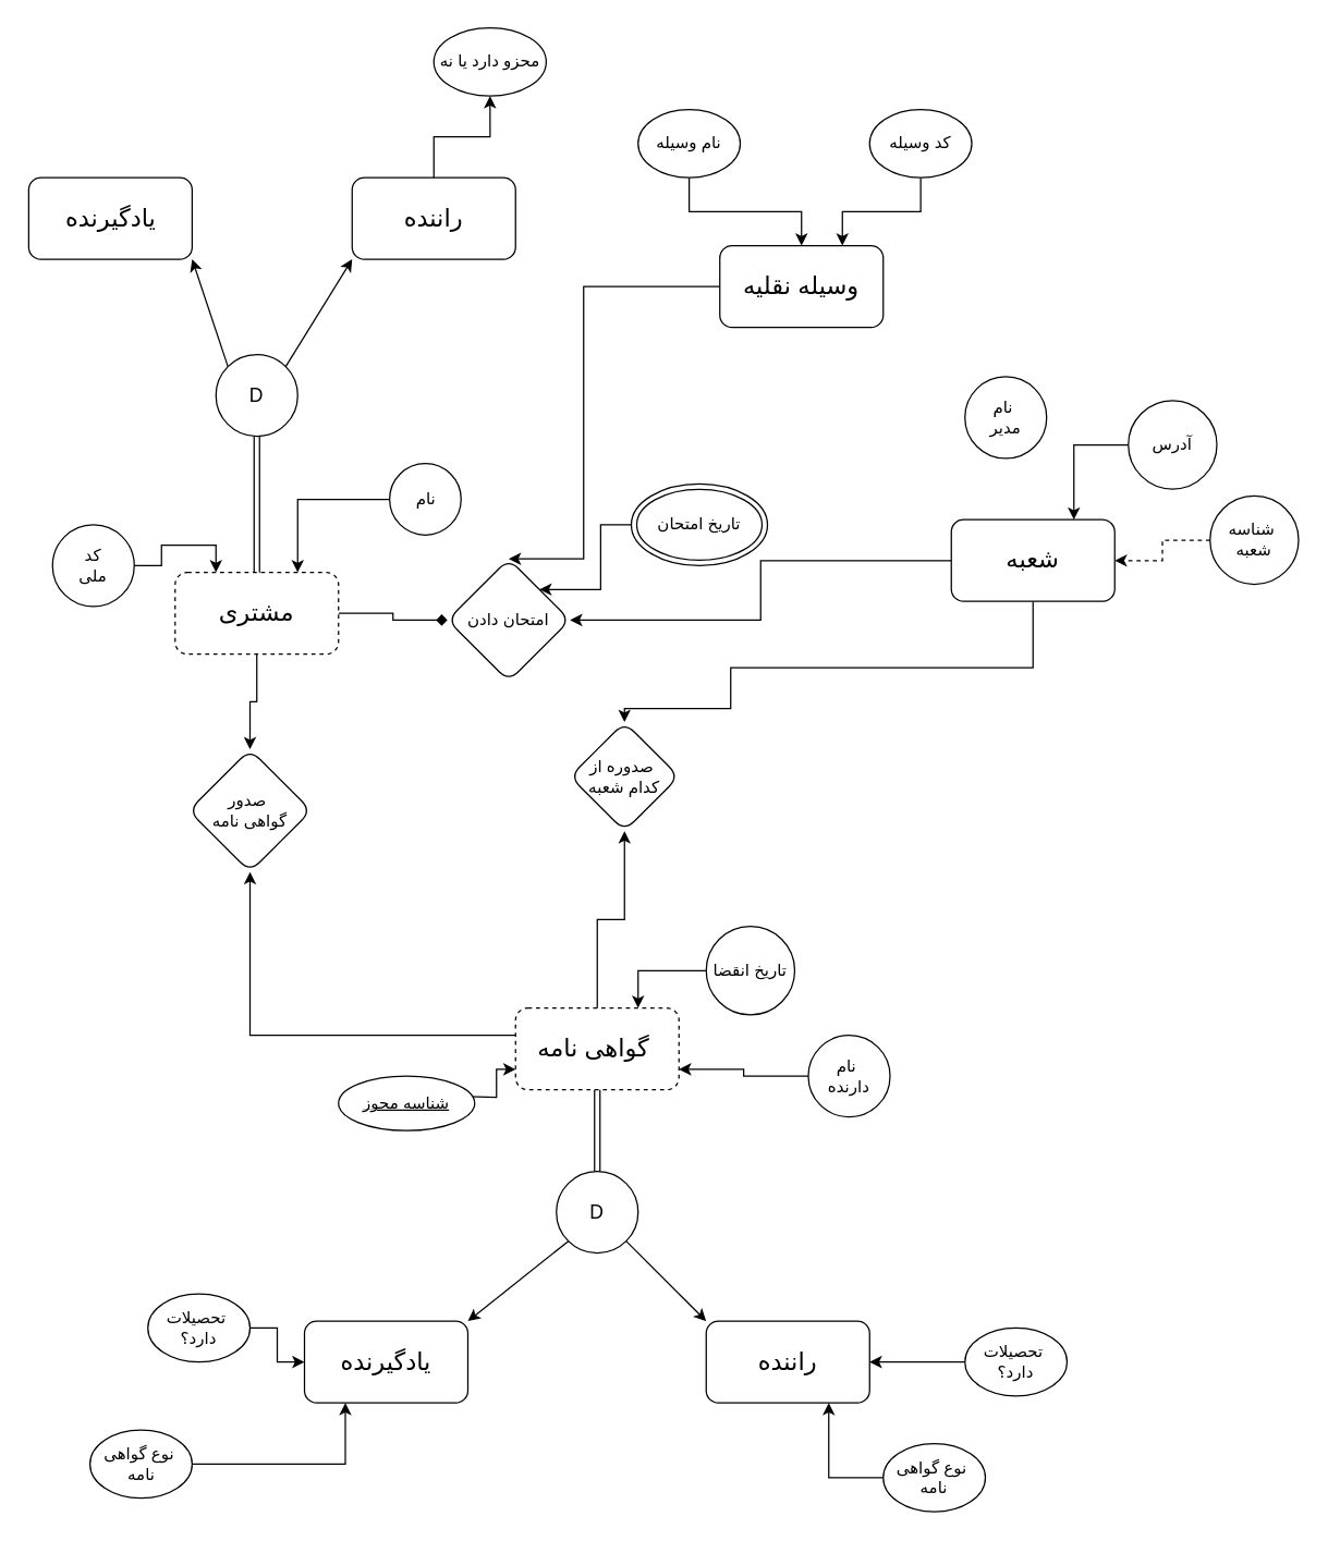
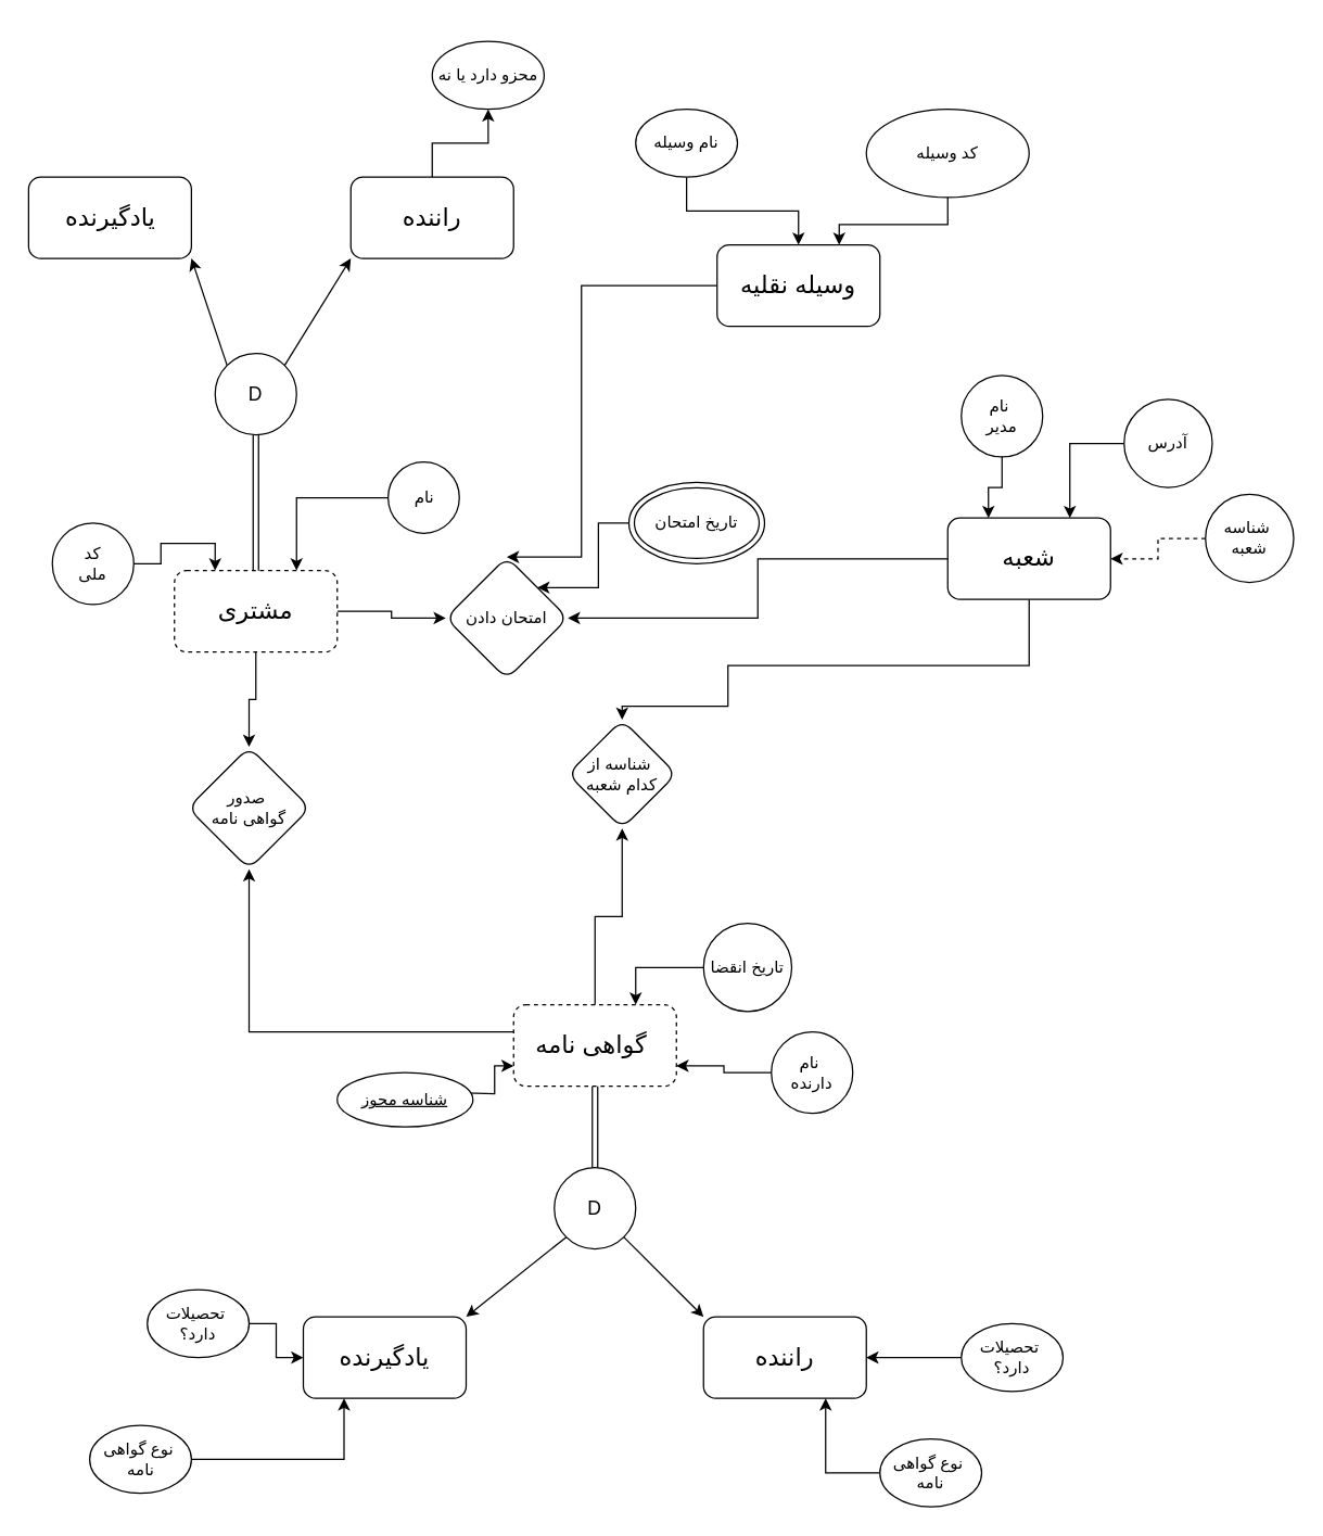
- <mxCell id="59" value="محزو دارد یا نه" style="ellipse;whiteSpace=wrap;html=1;" vertex="1" parent="1"><mxGeometry x="318" y="20" width="82.5" height="50" as="geometry" /></mxCell>
+ <mxCell id="59" value="محزو دارد یا نه" style="ellipse;whiteSpace=wrap;html=1;" vertex="1" parent="1"><mxGeometry x="318" y="30" width="82.5" height="50" as="geometry" /></mxCell>
- <mxCell id="33" value="کد وسیله" style="ellipse;whiteSpace=wrap;html=1;" parent="1" vertex="1"><mxGeometry x="638" y="80" width="75" height="50" as="geometry" /></mxCell>
+ <mxCell id="33" value="کد وسیله" style="ellipse;whiteSpace=wrap;html=1;" parent="1" vertex="1"><mxGeometry x="638" y="80" width="120" height="65" as="geometry" /></mxCell>
+ <mxCell id="14" style="edgeStyle=orthogonalEdgeStyle;rounded=0;orthogonalLoop=1;jettySize=auto;html=1;entryX=0.25;entryY=0;entryDx=0;entryDy=0;" parent="1" source="15" target="11" edge="1"><mxGeometry relative="1" as="geometry" /></mxCell>
- <mxCell id="3" value="" style="edgeStyle=orthogonalEdgeStyle;rounded=0;orthogonalLoop=1;jettySize=auto;html=1;endArrow=diamond;" parent="1" source="4" target="34" edge="1"><mxGeometry relative="1" as="geometry" /></mxCell>
+ <mxCell id="3" value="" style="edgeStyle=orthogonalEdgeStyle;rounded=0;orthogonalLoop=1;jettySize=auto;html=1;" parent="1" source="4" target="34" edge="1"><mxGeometry relative="1" as="geometry" /></mxCell>
- <mxCell id="27" value="صدوره از&amp;nbsp;&lt;div&gt;کدام شعبه&lt;/div&gt;" style="rhombus;whiteSpace=wrap;html=1;rounded=1;" parent="1" vertex="1"><mxGeometry x="418" y="530" width="80" height="80" as="geometry" /></mxCell>
+ <mxCell id="27" value="شناسه از&amp;nbsp;&lt;div&gt;کدام شعبه&lt;/div&gt;" style="rhombus;whiteSpace=wrap;html=1;rounded=1;" parent="1" vertex="1"><mxGeometry x="418" y="530" width="80" height="80" as="geometry" /></mxCell>
- <mxCell id="24" value="نام&amp;nbsp;&lt;div&gt;دارنده&lt;/div&gt;" style="ellipse;whiteSpace=wrap;html=1;aspect=fixed;" parent="1" vertex="1"><mxGeometry x="593" y="760" width="60" height="60" as="geometry" /></mxCell>
+ <mxCell id="24" value="نام&amp;nbsp;&lt;div&gt;دارنده&lt;/div&gt;" style="ellipse;whiteSpace=wrap;html=1;aspect=fixed;" parent="1" vertex="1"><mxGeometry x="568" y="760" width="60" height="60" as="geometry" /></mxCell>
